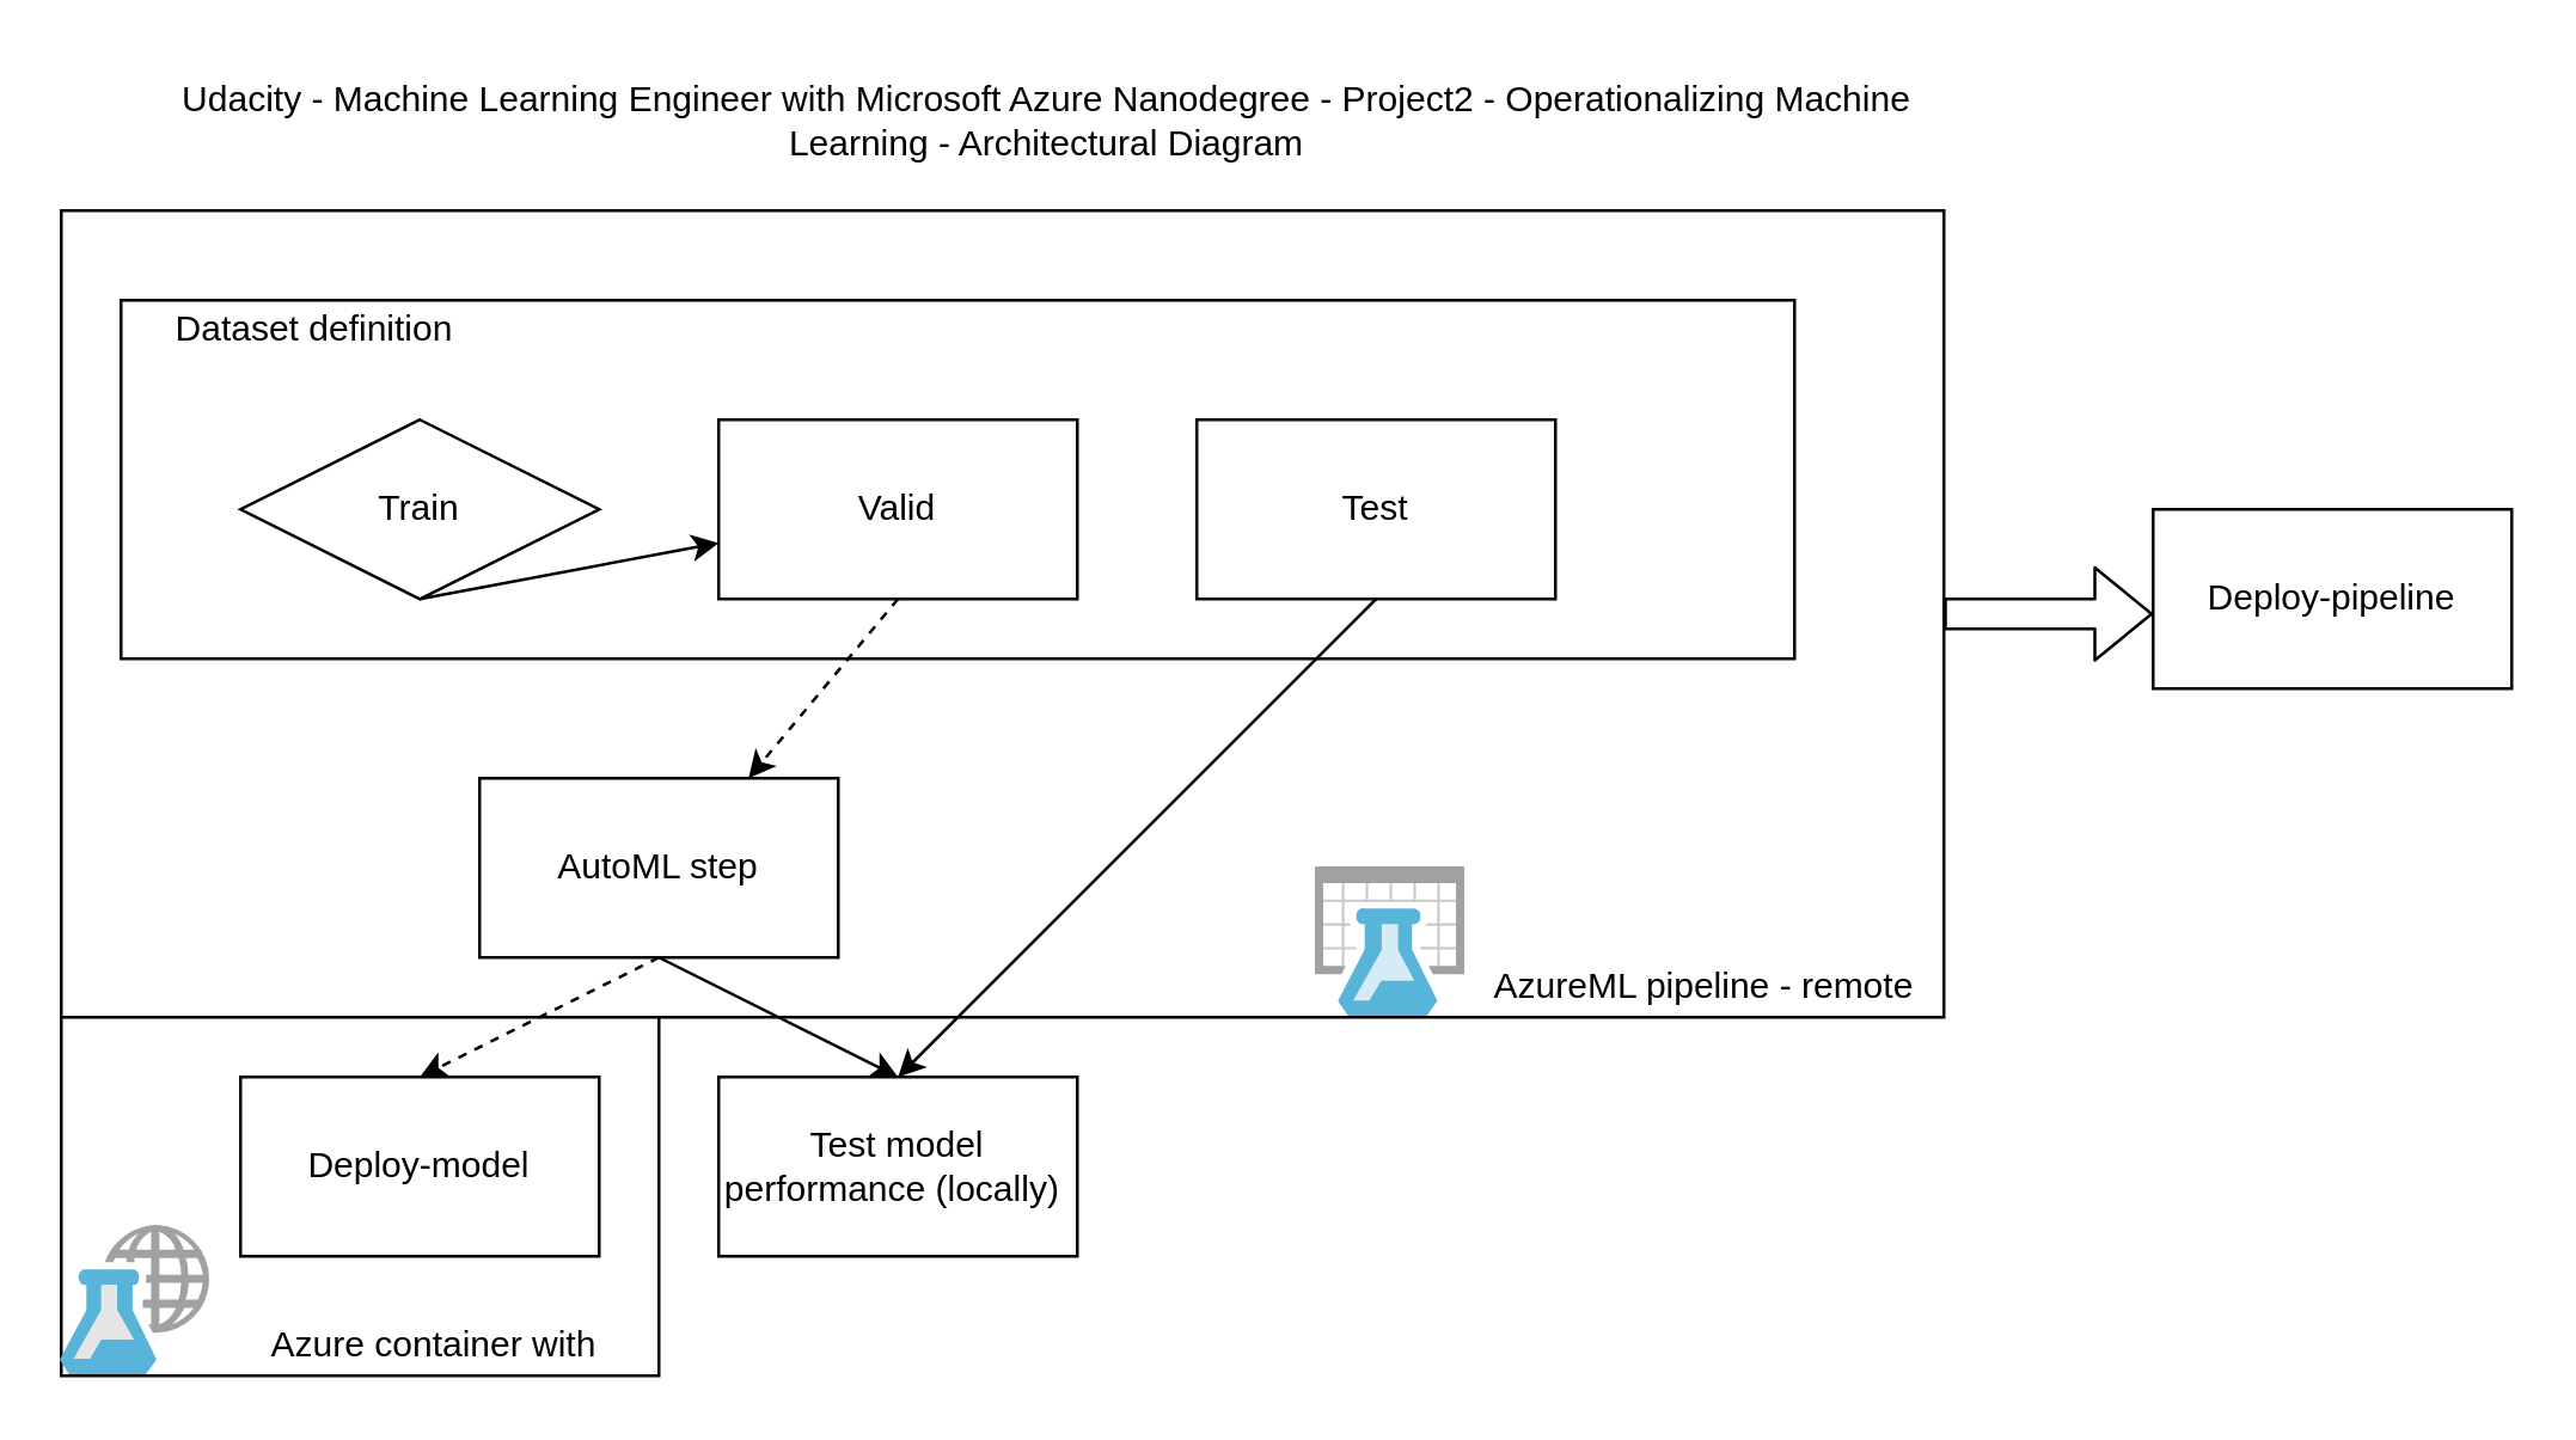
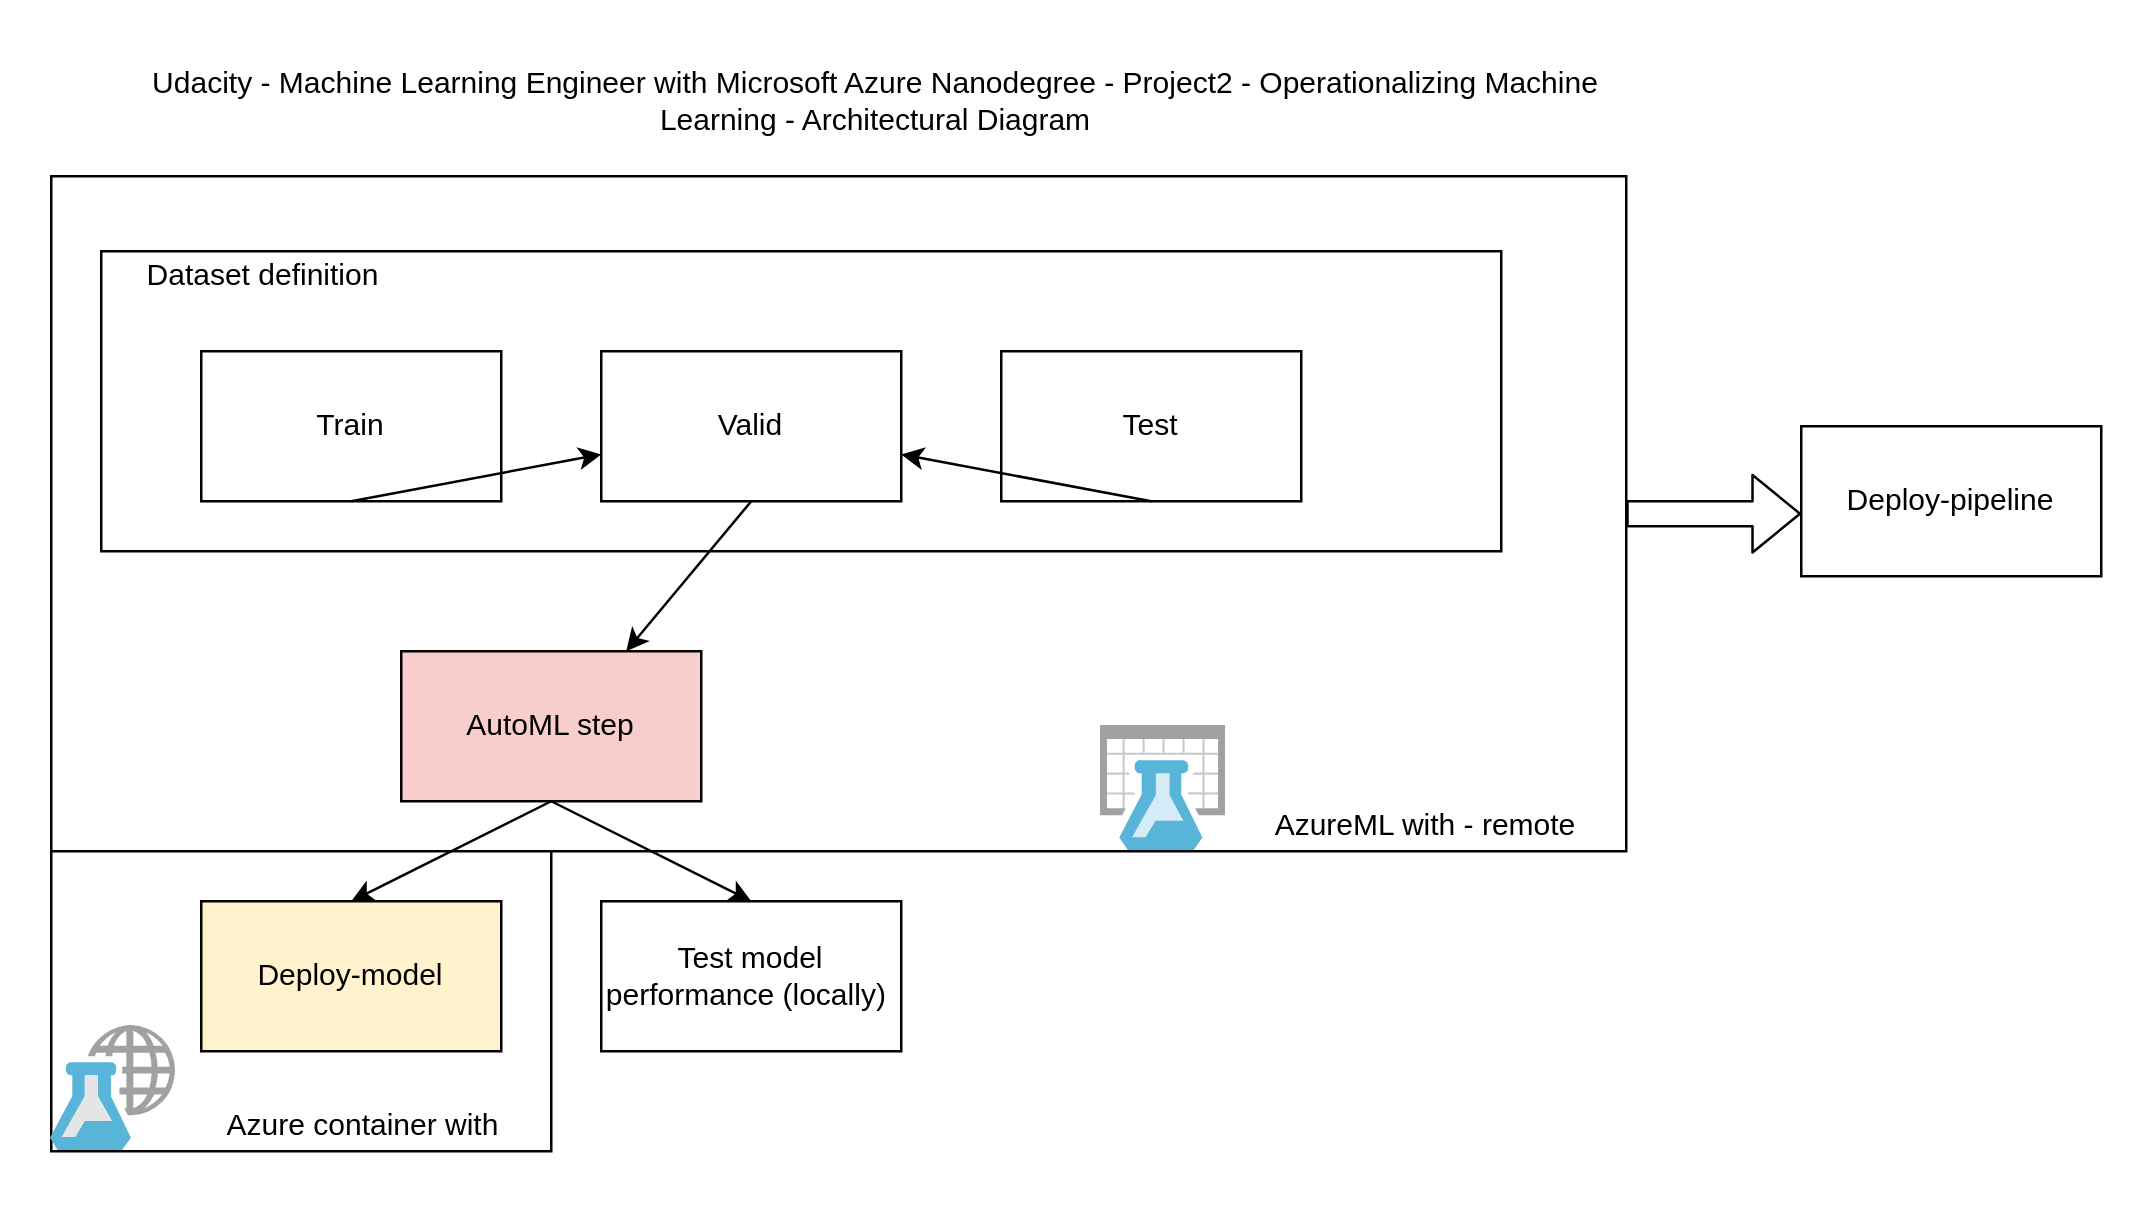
- <mxCell id="8" value="Train" style="rhombus;whiteSpace=wrap;html=1;" parent="1" vertex="1"><mxGeometry x="80" y="140" width="120" height="60" as="geometry" /></mxCell>
+ <mxCell id="8" value="Train" style="rounded=0;whiteSpace=wrap;html=1;" parent="1" vertex="1"><mxGeometry x="80" y="140" width="120" height="60" as="geometry" /></mxCell>
- <mxCell id="17" value="" style="endArrow=classic;html=1;exitX=0.5;exitY=1;exitDx=0;exitDy=0;entryX=0.75;entryY=0;entryDx=0;entryDy=0;dashed=1;" edge="1" parent="1" source="10" target="11"><mxGeometry width="50" height="50" relative="1" as="geometry"><mxPoint x="150" y="210" as="sourcePoint" /><mxPoint x="200" y="270" as="targetPoint" /></mxGeometry></mxCell>
+ <mxCell id="17" value="" style="endArrow=classic;html=1;exitX=0.5;exitY=1;exitDx=0;exitDy=0;entryX=0.75;entryY=0;entryDx=0;entryDy=0;" edge="1" parent="1" source="10" target="11"><mxGeometry width="50" height="50" relative="1" as="geometry"><mxPoint x="150" y="210" as="sourcePoint" /><mxPoint x="200" y="270" as="targetPoint" /></mxGeometry></mxCell>
- <mxCell id="18" value="" style="endArrow=classic;html=1;exitX=0.5;exitY=1;exitDx=0;exitDy=0;entryX=0.5;entryY=0;entryDx=0;entryDy=0;" edge="1" parent="1" source="9" target="12"><mxGeometry width="50" height="50" relative="1" as="geometry"><mxPoint x="390" y="520" as="sourcePoint" /><mxPoint x="440" y="470" as="targetPoint" /></mxGeometry></mxCell>
+ <mxCell id="18" value="" style="endArrow=classic;html=1;exitX=0.5;exitY=1;exitDx=0;exitDy=0;" edge="1" parent="1" source="9" target="10"><mxGeometry width="50" height="50" relative="1" as="geometry"><mxPoint x="390" y="520" as="sourcePoint" /><mxPoint x="440" y="470" as="targetPoint" /></mxGeometry></mxCell>
- <mxCell id="11" value="AutoML step" style="rounded=0;whiteSpace=wrap;html=1;" parent="1" vertex="1"><mxGeometry x="160" y="260" width="120" height="60" as="geometry" /></mxCell>
+ <mxCell id="11" value="AutoML step" style="rounded=0;whiteSpace=wrap;html=1;fillColor=#f8cecc;" parent="1" vertex="1"><mxGeometry x="160" y="260" width="120" height="60" as="geometry" /></mxCell>
- <mxCell id="21" value="AzureML pipeline - remote" style="text;html=1;strokeColor=none;fillColor=none;align=center;verticalAlign=middle;whiteSpace=wrap;rounded=0;" vertex="1" parent="1"><mxGeometry x="490" y="320" width="160" height="20" as="geometry" /></mxCell>
+ <mxCell id="21" value="AzureML with - remote" style="text;html=1;strokeColor=none;fillColor=none;align=center;verticalAlign=middle;whiteSpace=wrap;rounded=0;" vertex="1" parent="1"><mxGeometry x="490" y="320" width="160" height="20" as="geometry" /></mxCell>
- <mxCell id="20" value="" style="endArrow=classic;html=1;exitX=0.5;exitY=1;exitDx=0;exitDy=0;entryX=0.5;entryY=0;entryDx=0;entryDy=0;dashed=1;" edge="1" parent="1" source="11" target="13"><mxGeometry width="50" height="50" relative="1" as="geometry"><mxPoint x="390" y="520" as="sourcePoint" /><mxPoint x="440" y="470" as="targetPoint" /></mxGeometry></mxCell>
+ <mxCell id="20" value="" style="endArrow=classic;html=1;exitX=0.5;exitY=1;exitDx=0;exitDy=0;entryX=0.5;entryY=0;entryDx=0;entryDy=0;" edge="1" parent="1" source="11" target="13"><mxGeometry width="50" height="50" relative="1" as="geometry"><mxPoint x="390" y="520" as="sourcePoint" /><mxPoint x="440" y="470" as="targetPoint" /></mxGeometry></mxCell>
- <mxCell id="13" value="Deploy-model" style="rounded=0;whiteSpace=wrap;html=1;" parent="1" vertex="1"><mxGeometry x="80" y="360" width="120" height="60" as="geometry" /></mxCell>
+ <mxCell id="13" value="Deploy-model" style="rounded=0;whiteSpace=wrap;html=1;fillColor=#fff2cc;" parent="1" vertex="1"><mxGeometry x="80" y="360" width="120" height="60" as="geometry" /></mxCell>
